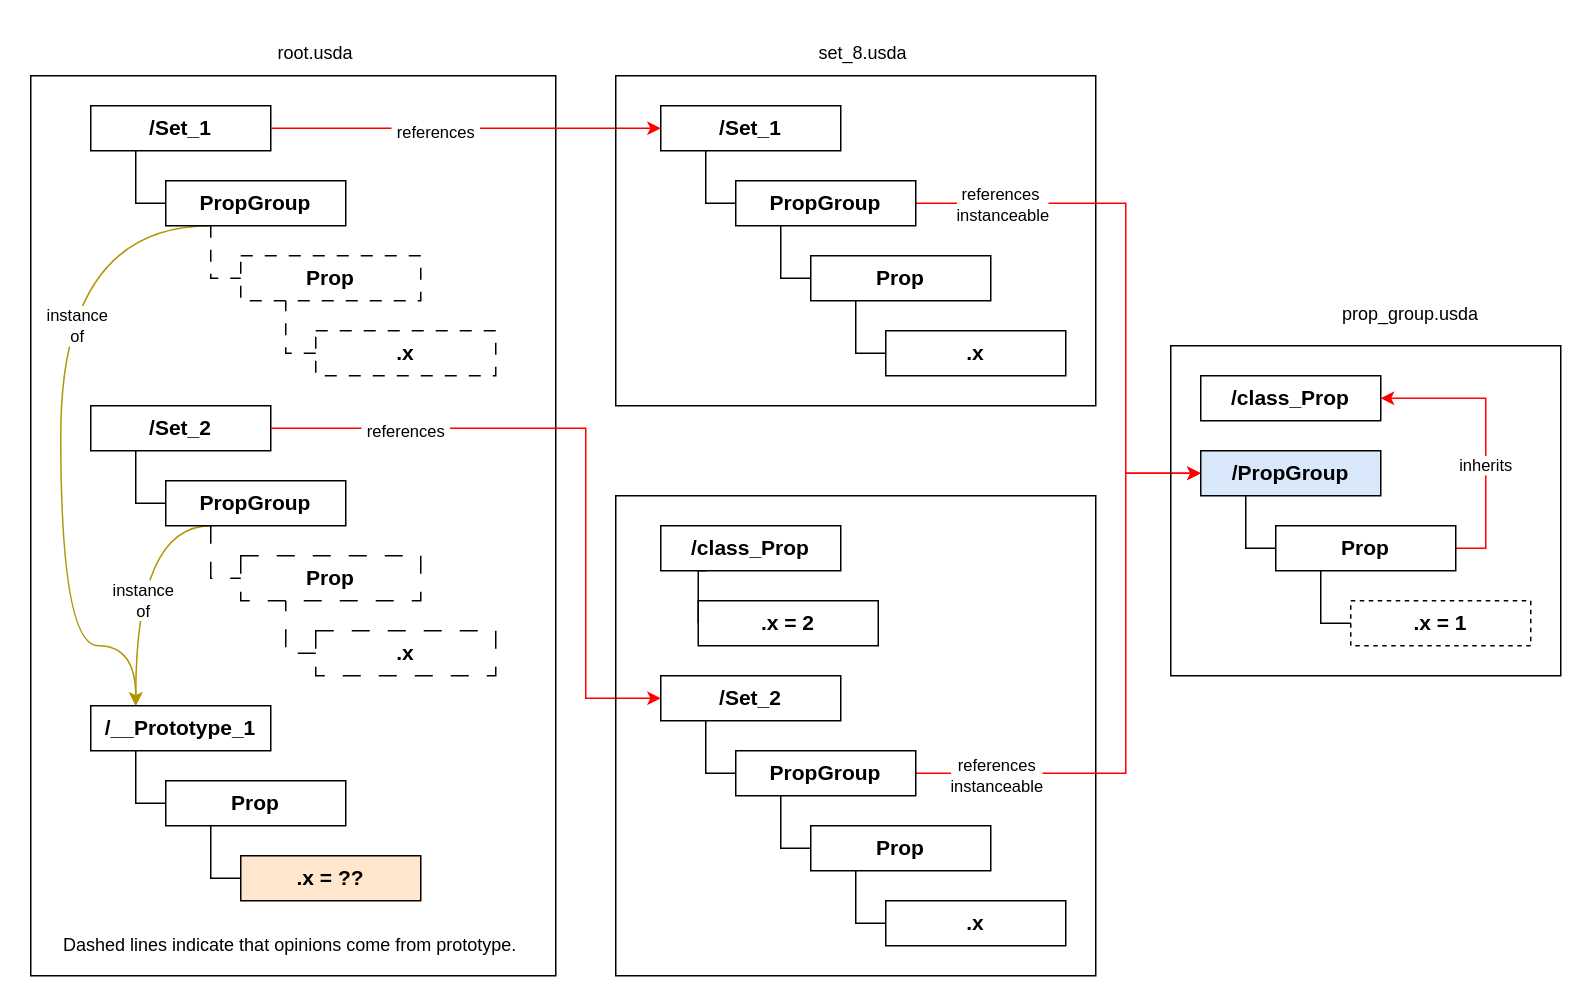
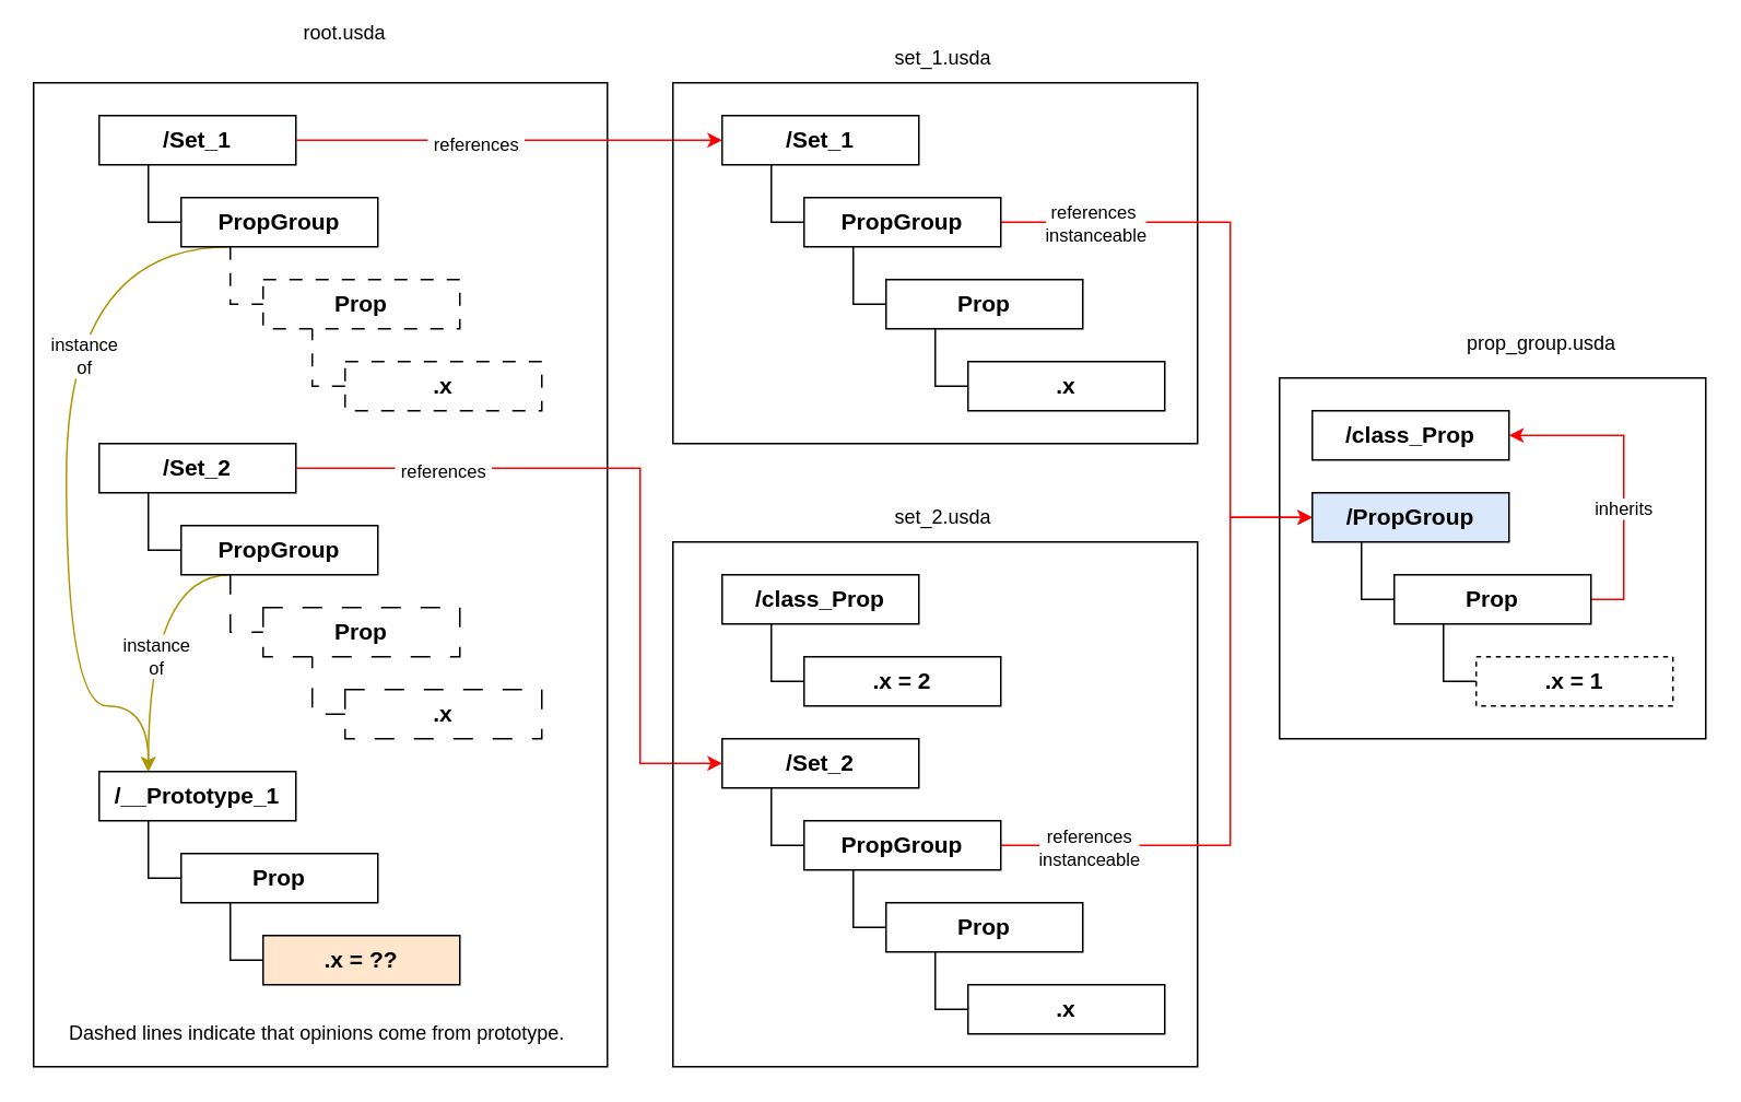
- <mxCell id="50" value="root.usda" style="text;strokeColor=none;align=center;fillColor=none;html=1;verticalAlign=middle;whiteSpace=wrap;rounded=0;" parent="1" vertex="1"><mxGeometry x="180" y="20" width="60" height="30" as="geometry" /></mxCell>
+ <mxCell id="50" value="root.usda" style="text;strokeColor=none;align=center;fillColor=none;html=1;verticalAlign=middle;whiteSpace=wrap;rounded=0;" parent="1" vertex="1"><mxGeometry x="180" y="5" width="60" height="30" as="geometry" /></mxCell>
- <mxCell id="21" value="set_8.usda" style="text;strokeColor=none;align=center;fillColor=none;html=1;verticalAlign=middle;whiteSpace=wrap;rounded=0;" parent="1" vertex="1"><mxGeometry x="545" y="20" width="60" height="30" as="geometry" /></mxCell>
+ <mxCell id="21" value="set_1.usda" style="text;strokeColor=none;align=center;fillColor=none;html=1;verticalAlign=middle;whiteSpace=wrap;rounded=0;" parent="1" vertex="1"><mxGeometry x="545" y="20" width="60" height="30" as="geometry" /></mxCell>
+ <mxCell id="27" value="set_2.usda" style="text;strokeColor=none;align=center;fillColor=none;html=1;verticalAlign=middle;whiteSpace=wrap;rounded=0;" parent="1" vertex="1"><mxGeometry x="545" y="300" width="60" height="30" as="geometry" /></mxCell>
- <mxCell id="36" value=".x = 2" style="rounded=0;whiteSpace=wrap;html=1;fontSize=14;fontStyle=1" parent="1" vertex="1"><mxGeometry x="465" y="400" width="120" height="30" as="geometry" /></mxCell>
+ <mxCell id="36" value=".x = 2" style="rounded=0;whiteSpace=wrap;html=1;fontSize=14;fontStyle=1" parent="1" vertex="1"><mxGeometry x="490" y="400" width="120" height="30" as="geometry" /></mxCell>
